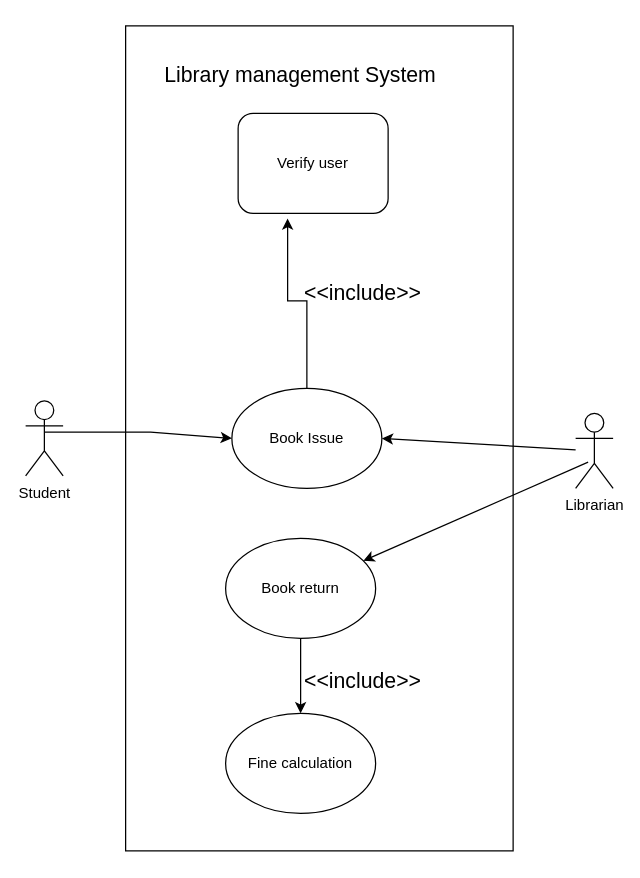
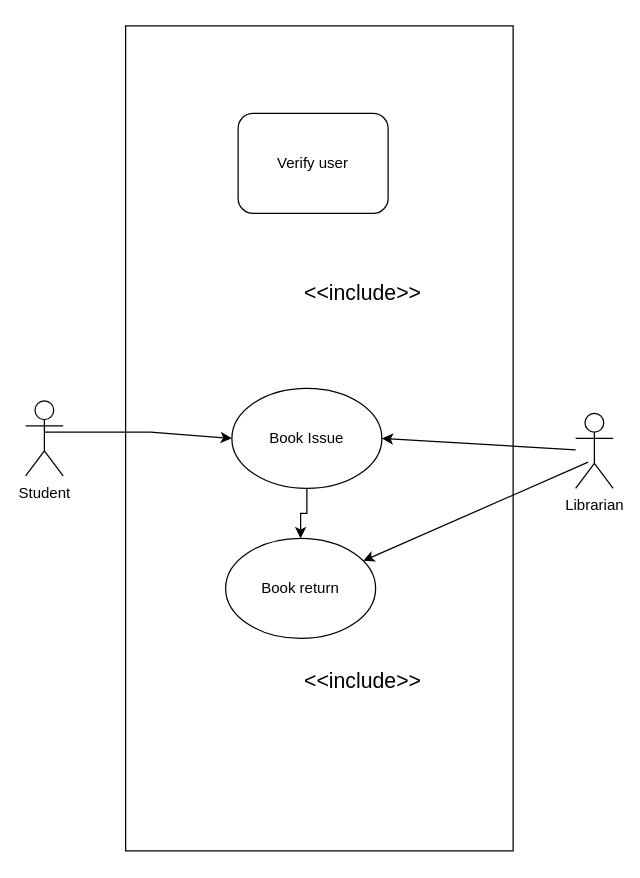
- <mxCell id="10" value="&lt;font style=&quot;font-size: 17px;&quot;&gt;Library management System&lt;/font&gt;" style="text;html=1;strokeColor=none;fillColor=none;align=center;verticalAlign=middle;whiteSpace=wrap;rounded=0;" vertex="1" parent="1"><mxGeometry x="115" y="30" width="250" height="60" as="geometry" /></mxCell>
- <mxCell id="4" style="edgeStyle=orthogonalEdgeStyle;rounded=0;orthogonalLoop=1;jettySize=auto;html=1;entryX=0.33;entryY=1.052;entryDx=0;entryDy=0;entryPerimeter=0;" edge="1" parent="1" source="5" target="9"><mxGeometry relative="1" as="geometry" /></mxCell>
+ <mxCell id="4" style="edgeStyle=orthogonalEdgeStyle;rounded=0;orthogonalLoop=1;jettySize=auto;html=1;" edge="1" parent="1" source="5" target="7"><mxGeometry relative="1" as="geometry" /></mxCell>
- <mxCell id="6" style="edgeStyle=orthogonalEdgeStyle;rounded=0;orthogonalLoop=1;jettySize=auto;html=1;exitX=0.5;exitY=1;exitDx=0;exitDy=0;entryX=0.5;entryY=0;entryDx=0;entryDy=0;" edge="1" parent="1" source="7" target="8"><mxGeometry relative="1" as="geometry" /></mxCell>
- <mxCell id="8" value="Fine calculation" style="ellipse;whiteSpace=wrap;html=1;" vertex="1" parent="1"><mxGeometry x="180" y="570" width="120" height="80" as="geometry" /></mxCell>
